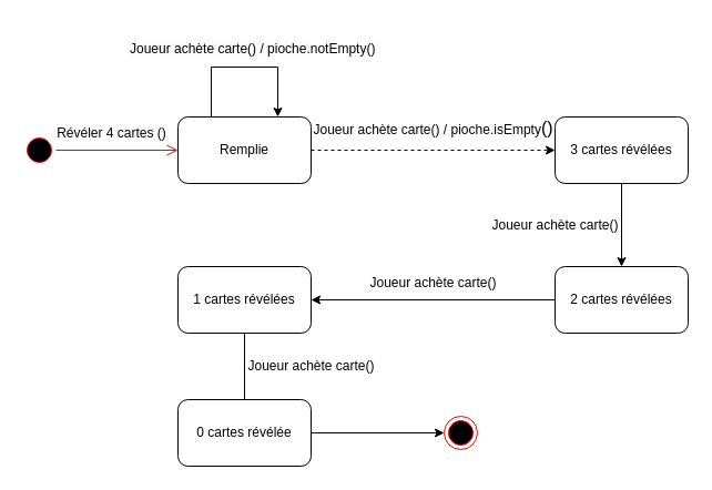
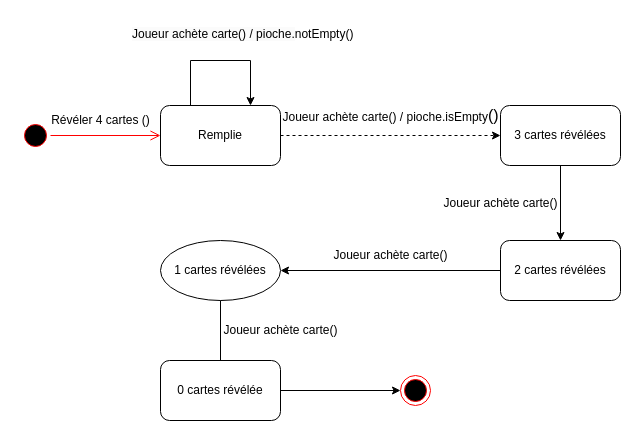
- <mxCell id="14" value="&lt;font face=&quot;Helvetica&quot; style=&quot;font-size: 12px;&quot;&gt;&lt;span style=&quot;color: rgb(0, 0, 0); font-style: normal; font-variant-ligatures: normal; font-variant-caps: normal; font-weight: 400; letter-spacing: normal; orphans: 2; text-align: center; text-indent: 0px; text-transform: none; widows: 2; word-spacing: 0px; -webkit-text-stroke-width: 0px; background-color: rgb(251, 251, 251); text-decoration-thickness: initial; text-decoration-style: initial; text-decoration-color: initial; float: none; display: inline !important;&quot;&gt;Joueur achète carte() / pioche.&lt;/span&gt;&lt;span class=&quot;NormalTextRun SCXW396026 BCX8&quot; style=&quot;border-color: var(--border-color); color: rgb(0, 0, 0); font-style: normal; font-variant-caps: normal; font-weight: 400; letter-spacing: normal; orphans: 2; text-indent: 0px; text-transform: none; widows: 2; word-spacing: 0px; -webkit-text-stroke-width: 0px; text-decoration-thickness: initial; text-decoration-style: initial; text-decoration-color: initial; margin: 0px; padding: 0px; user-select: text; -webkit-user-drag: none; -webkit-tap-highlight-color: transparent; font-variant-ligatures: none; text-align: left; background-color: rgb(255, 255, 255);&quot;&gt;notEmpty()&lt;/span&gt;&lt;/font&gt;" style="text;whiteSpace=wrap;html=1;" vertex="1" parent="1"><mxGeometry x="115" y="30" width="250" height="40" as="geometry" /></mxCell>
+ <mxCell id="14" value="&lt;font face=&quot;Helvetica&quot; style=&quot;font-size: 12px;&quot;&gt;&lt;span style=&quot;color: rgb(0, 0, 0); font-style: normal; font-variant-ligatures: normal; font-variant-caps: normal; font-weight: 400; letter-spacing: normal; orphans: 2; text-align: center; text-indent: 0px; text-transform: none; widows: 2; word-spacing: 0px; -webkit-text-stroke-width: 0px; background-color: rgb(251, 251, 251); text-decoration-thickness: initial; text-decoration-style: initial; text-decoration-color: initial; float: none; display: inline !important;&quot;&gt;Joueur achète carte() / pioche.&lt;/span&gt;&lt;span class=&quot;NormalTextRun SCXW396026 BCX8&quot; style=&quot;border-color: var(--border-color); color: rgb(0, 0, 0); font-style: normal; font-variant-caps: normal; font-weight: 400; letter-spacing: normal; orphans: 2; text-indent: 0px; text-transform: none; widows: 2; word-spacing: 0px; -webkit-text-stroke-width: 0px; text-decoration-thickness: initial; text-decoration-style: initial; text-decoration-color: initial; margin: 0px; padding: 0px; user-select: text; -webkit-user-drag: none; -webkit-tap-highlight-color: transparent; font-variant-ligatures: none; text-align: left; background-color: rgb(255, 255, 255);&quot;&gt;notEmpty()&lt;/span&gt;&lt;/font&gt;" style="text;whiteSpace=wrap;html=1;" vertex="1" parent="1"><mxGeometry x="130" y="20" width="250" height="40" as="geometry" /></mxCell>
- <mxCell id="8" value="1 cartes révélées" style="rounded=1;whiteSpace=wrap;html=1;" vertex="1" parent="1"><mxGeometry x="160" y="240" width="120" height="60" as="geometry" /></mxCell>
+ <mxCell id="8" value="1 cartes révélées" style="ellipse;whiteSpace=wrap;html=1;" vertex="1" parent="1"><mxGeometry x="160" y="240" width="120" height="60" as="geometry" /></mxCell>
